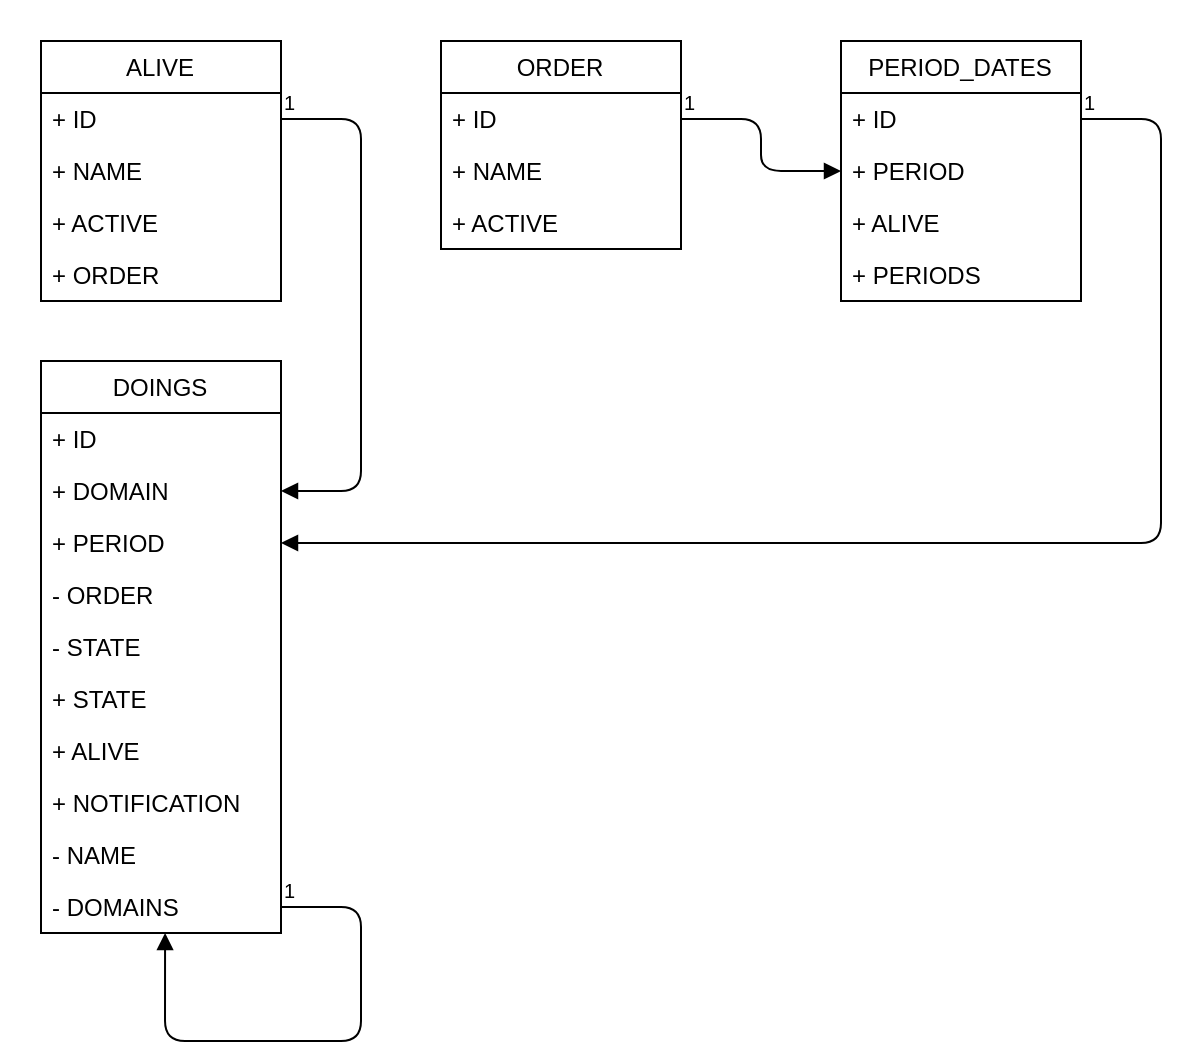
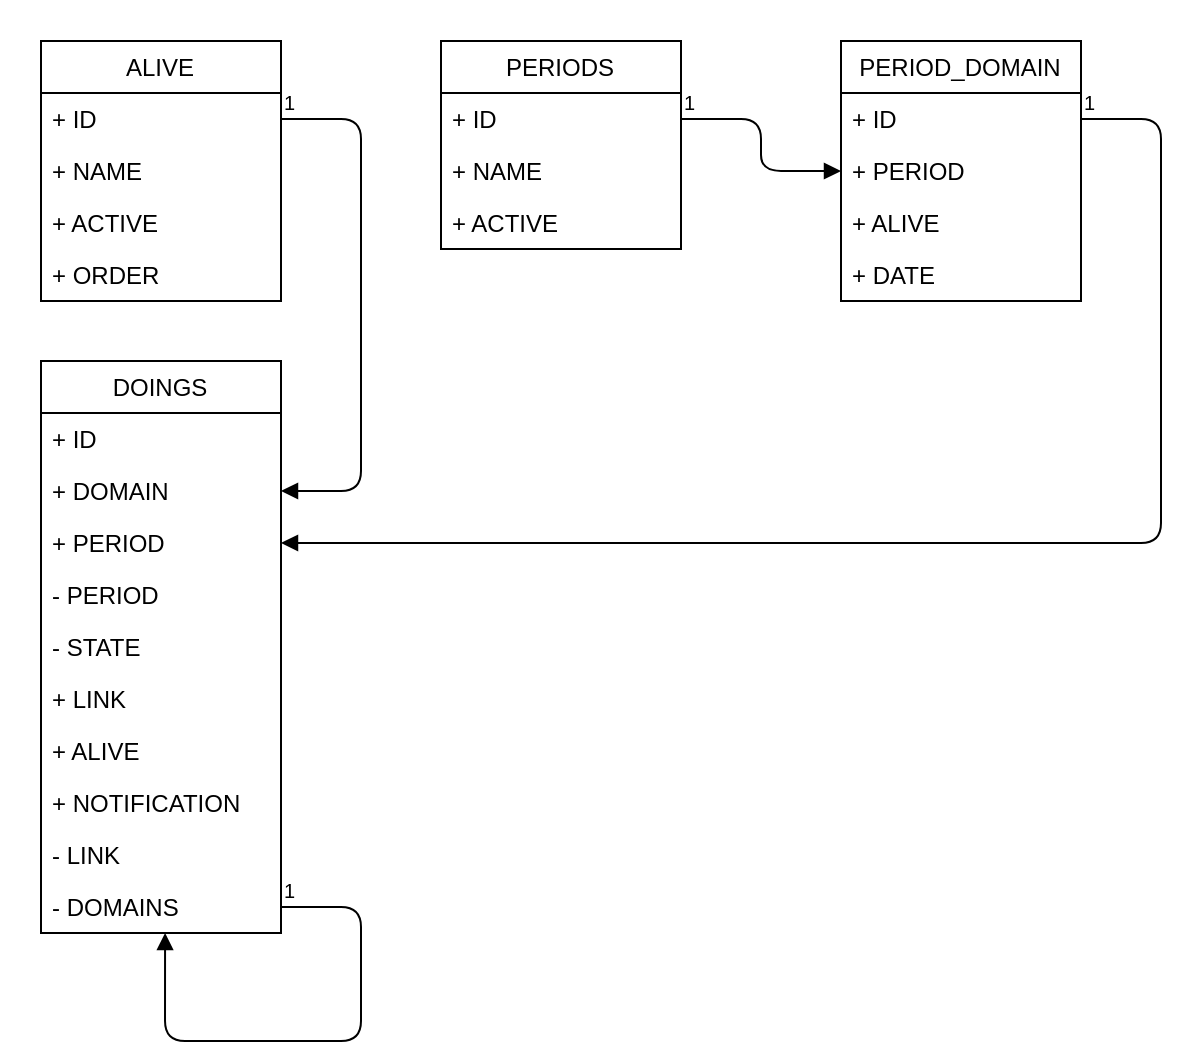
- <mxCell id="7" value="ORDER" style="swimlane;fontStyle=0;childLayout=stackLayout;horizontal=1;startSize=26;fillColor=none;horizontalStack=0;resizeParent=1;resizeParentMax=0;resizeLast=0;collapsible=1;marginBottom=0;" vertex="1" parent="1"><mxGeometry x="220" y="20" width="120" height="104" as="geometry"><mxRectangle x="380" y="300" width="90" height="26" as="alternateBounds" /></mxGeometry></mxCell>
+ <mxCell id="7" value="PERIODS" style="swimlane;fontStyle=0;childLayout=stackLayout;horizontal=1;startSize=26;fillColor=none;horizontalStack=0;resizeParent=1;resizeParentMax=0;resizeLast=0;collapsible=1;marginBottom=0;" vertex="1" parent="1"><mxGeometry x="220" y="20" width="120" height="104" as="geometry"><mxRectangle x="380" y="300" width="90" height="26" as="alternateBounds" /></mxGeometry></mxCell>
- <mxCell id="28" value="PERIOD_DATES" style="swimlane;fontStyle=0;childLayout=stackLayout;horizontal=1;startSize=26;fillColor=none;horizontalStack=0;resizeParent=1;resizeParentMax=0;resizeLast=0;collapsible=1;marginBottom=0;" vertex="1" parent="1"><mxGeometry x="420" y="20" width="120" height="130" as="geometry"><mxRectangle x="380" y="300" width="90" height="26" as="alternateBounds" /></mxGeometry></mxCell>
+ <mxCell id="28" value="PERIOD_DOMAIN" style="swimlane;fontStyle=0;childLayout=stackLayout;horizontal=1;startSize=26;fillColor=none;horizontalStack=0;resizeParent=1;resizeParentMax=0;resizeLast=0;collapsible=1;marginBottom=0;" vertex="1" parent="1"><mxGeometry x="420" y="20" width="120" height="130" as="geometry"><mxRectangle x="380" y="300" width="90" height="26" as="alternateBounds" /></mxGeometry></mxCell>
- <mxCell id="32" value="+ PERIODS" style="text;strokeColor=none;fillColor=none;align=left;verticalAlign=top;spacingLeft=4;spacingRight=4;overflow=hidden;rotatable=0;points=[[0,0.5],[1,0.5]];portConstraint=eastwest;" vertex="1" parent="28"><mxGeometry y="104" width="120" height="26" as="geometry" /></mxCell>
+ <mxCell id="32" value="+ DATE" style="text;strokeColor=none;fillColor=none;align=left;verticalAlign=top;spacingLeft=4;spacingRight=4;overflow=hidden;rotatable=0;points=[[0,0.5],[1,0.5]];portConstraint=eastwest;" vertex="1" parent="28"><mxGeometry y="104" width="120" height="26" as="geometry" /></mxCell>
- <mxCell id="15" value="- ORDER" style="text;strokeColor=none;fillColor=none;align=left;verticalAlign=top;spacingLeft=4;spacingRight=4;overflow=hidden;rotatable=0;points=[[0,0.5],[1,0.5]];portConstraint=eastwest;" vertex="1" parent="11"><mxGeometry y="104" width="120" height="26" as="geometry" /></mxCell>
+ <mxCell id="15" value="- PERIOD" style="text;strokeColor=none;fillColor=none;align=left;verticalAlign=top;spacingLeft=4;spacingRight=4;overflow=hidden;rotatable=0;points=[[0,0.5],[1,0.5]];portConstraint=eastwest;" vertex="1" parent="11"><mxGeometry y="104" width="120" height="26" as="geometry" /></mxCell>
- <mxCell id="17" value="+ STATE" style="text;strokeColor=none;fillColor=none;align=left;verticalAlign=top;spacingLeft=4;spacingRight=4;overflow=hidden;rotatable=0;points=[[0,0.5],[1,0.5]];portConstraint=eastwest;" vertex="1" parent="11"><mxGeometry y="156" width="120" height="26" as="geometry" /></mxCell>
+ <mxCell id="17" value="+ LINK" style="text;strokeColor=none;fillColor=none;align=left;verticalAlign=top;spacingLeft=4;spacingRight=4;overflow=hidden;rotatable=0;points=[[0,0.5],[1,0.5]];portConstraint=eastwest;" vertex="1" parent="11"><mxGeometry y="156" width="120" height="26" as="geometry" /></mxCell>
- <mxCell id="20" value="- NAME" style="text;strokeColor=none;fillColor=none;align=left;verticalAlign=top;spacingLeft=4;spacingRight=4;overflow=hidden;rotatable=0;points=[[0,0.5],[1,0.5]];portConstraint=eastwest;" vertex="1" parent="11"><mxGeometry y="234" width="120" height="26" as="geometry" /></mxCell>
+ <mxCell id="20" value="- LINK" style="text;strokeColor=none;fillColor=none;align=left;verticalAlign=top;spacingLeft=4;spacingRight=4;overflow=hidden;rotatable=0;points=[[0,0.5],[1,0.5]];portConstraint=eastwest;" vertex="1" parent="11"><mxGeometry y="234" width="120" height="26" as="geometry" /></mxCell>
